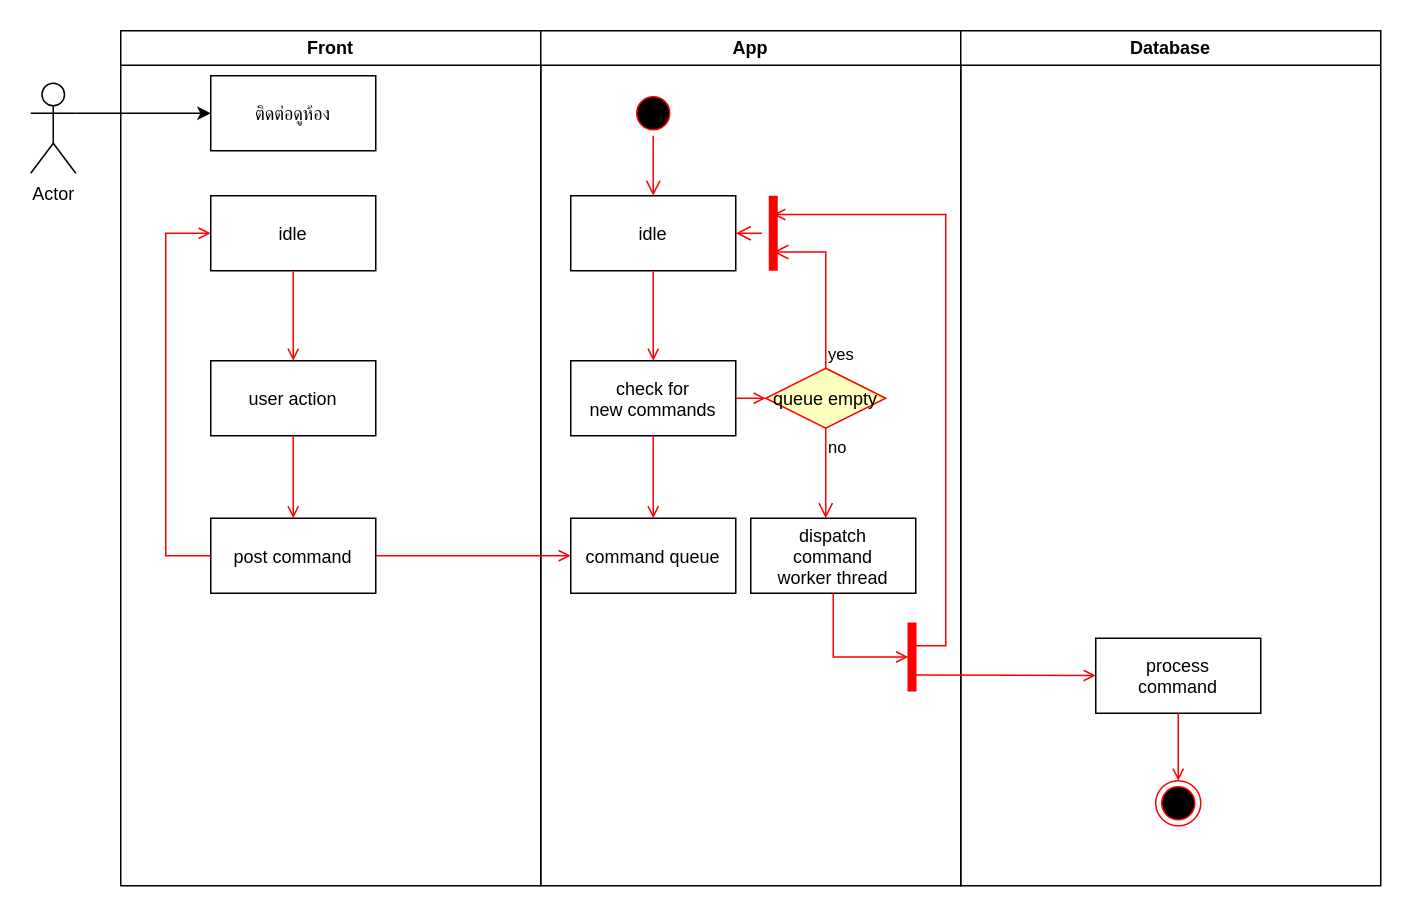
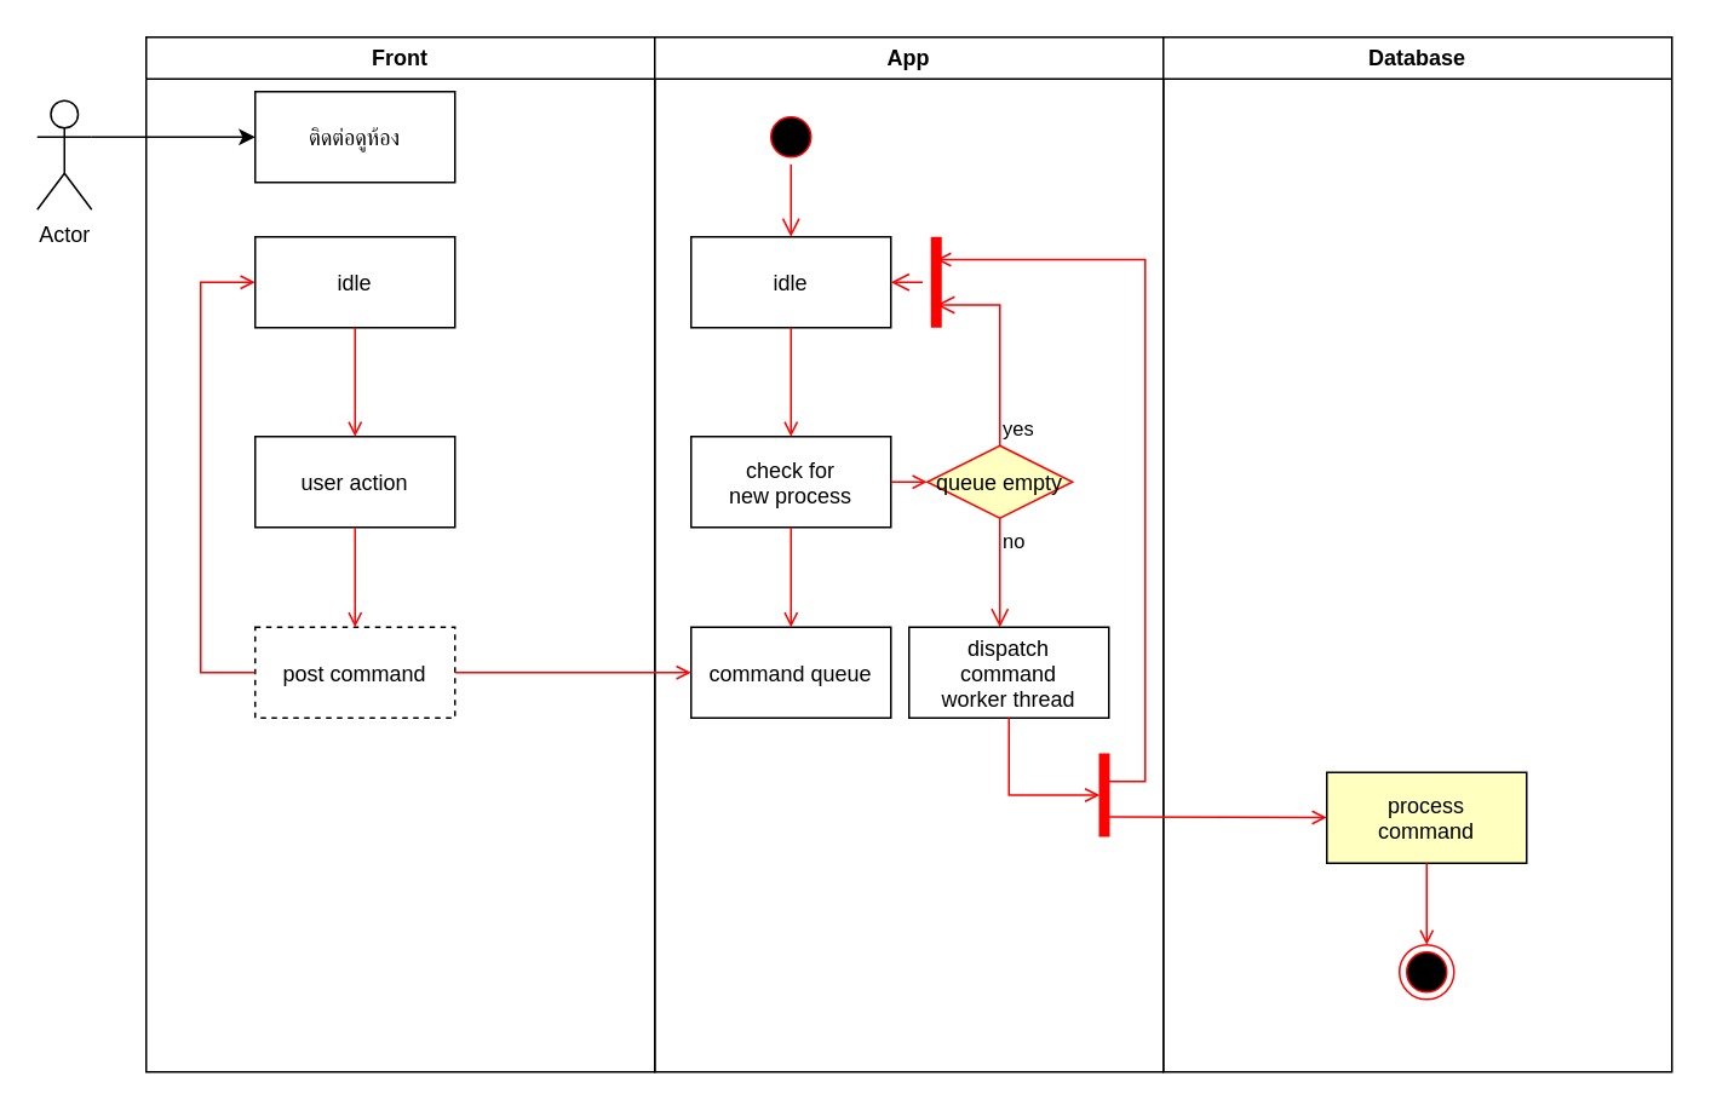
- <mxCell id="14" value="check for &#10;new commands" style="" vertex="1" parent="10"><mxGeometry x="20" y="220" width="110" height="50" as="geometry" /></mxCell>
+ <mxCell id="14" value="check for &#10;new process" style="" vertex="1" parent="10"><mxGeometry x="20" y="220" width="110" height="50" as="geometry" /></mxCell>
- <mxCell id="6" value="post command" style="" vertex="1" parent="2"><mxGeometry x="60" y="325" width="110" height="50" as="geometry" /></mxCell>
+ <mxCell id="6" value="post command" style="dashed=1;" vertex="1" parent="2"><mxGeometry x="60" y="325" width="110" height="50" as="geometry" /></mxCell>
- <mxCell id="28" value="process&#10;command" style="" vertex="1" parent="27"><mxGeometry x="90" y="405" width="110" height="50" as="geometry" /></mxCell>
+ <mxCell id="28" value="process&#10;command" style="fillColor=#ffffc0;" vertex="1" parent="27"><mxGeometry x="90" y="405" width="110" height="50" as="geometry" /></mxCell>
